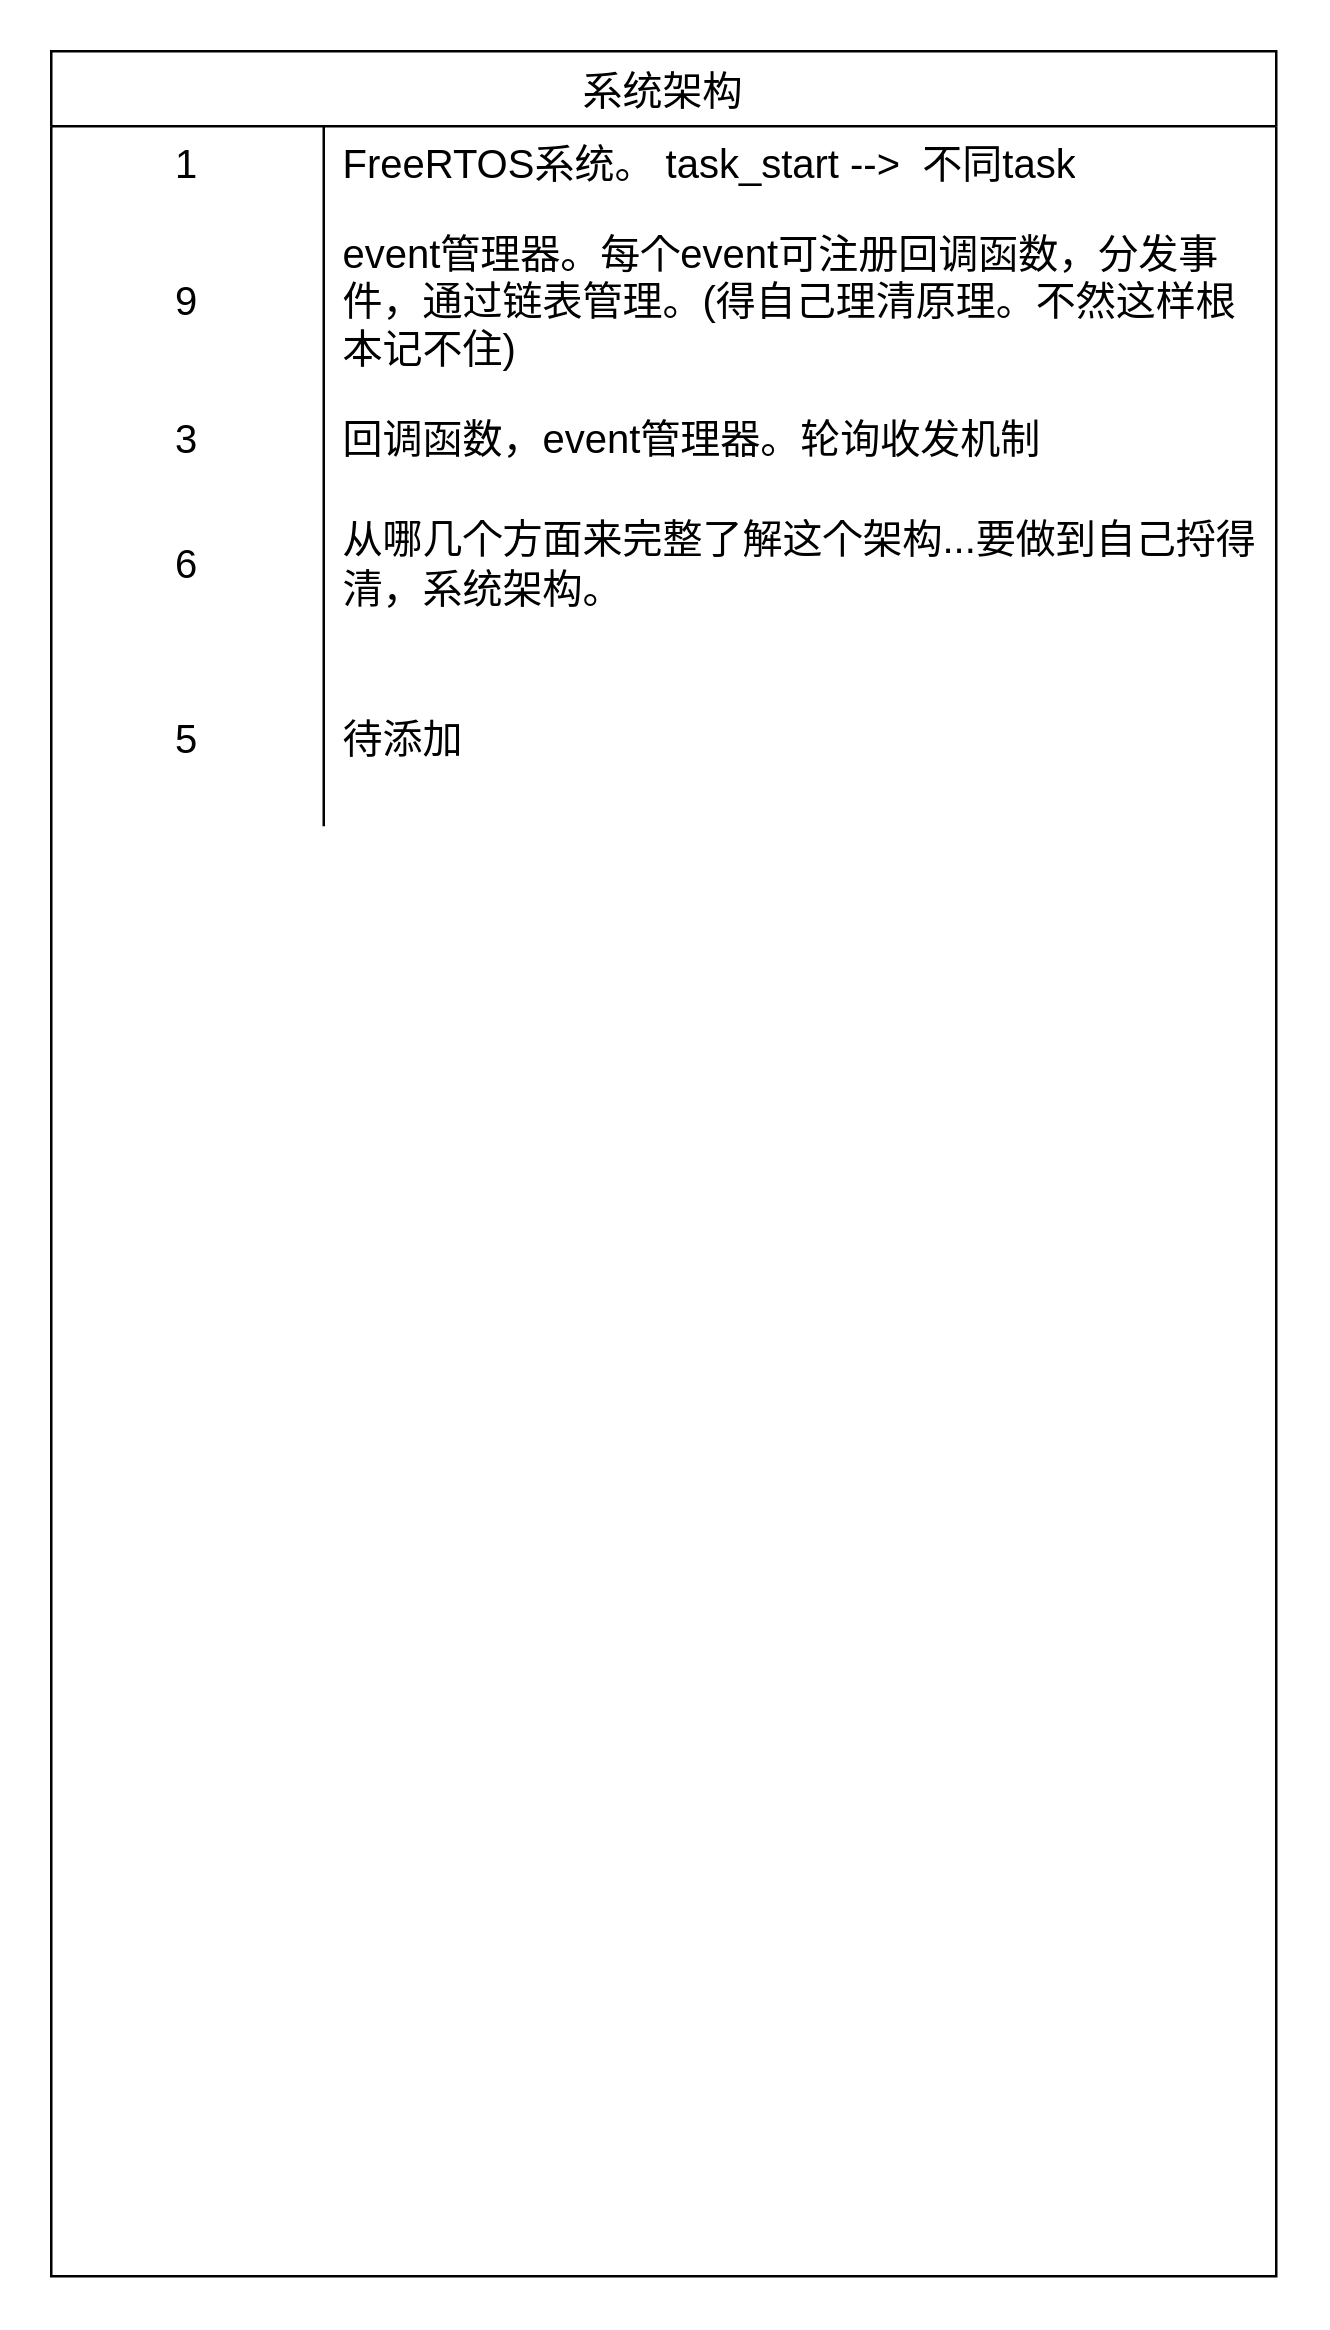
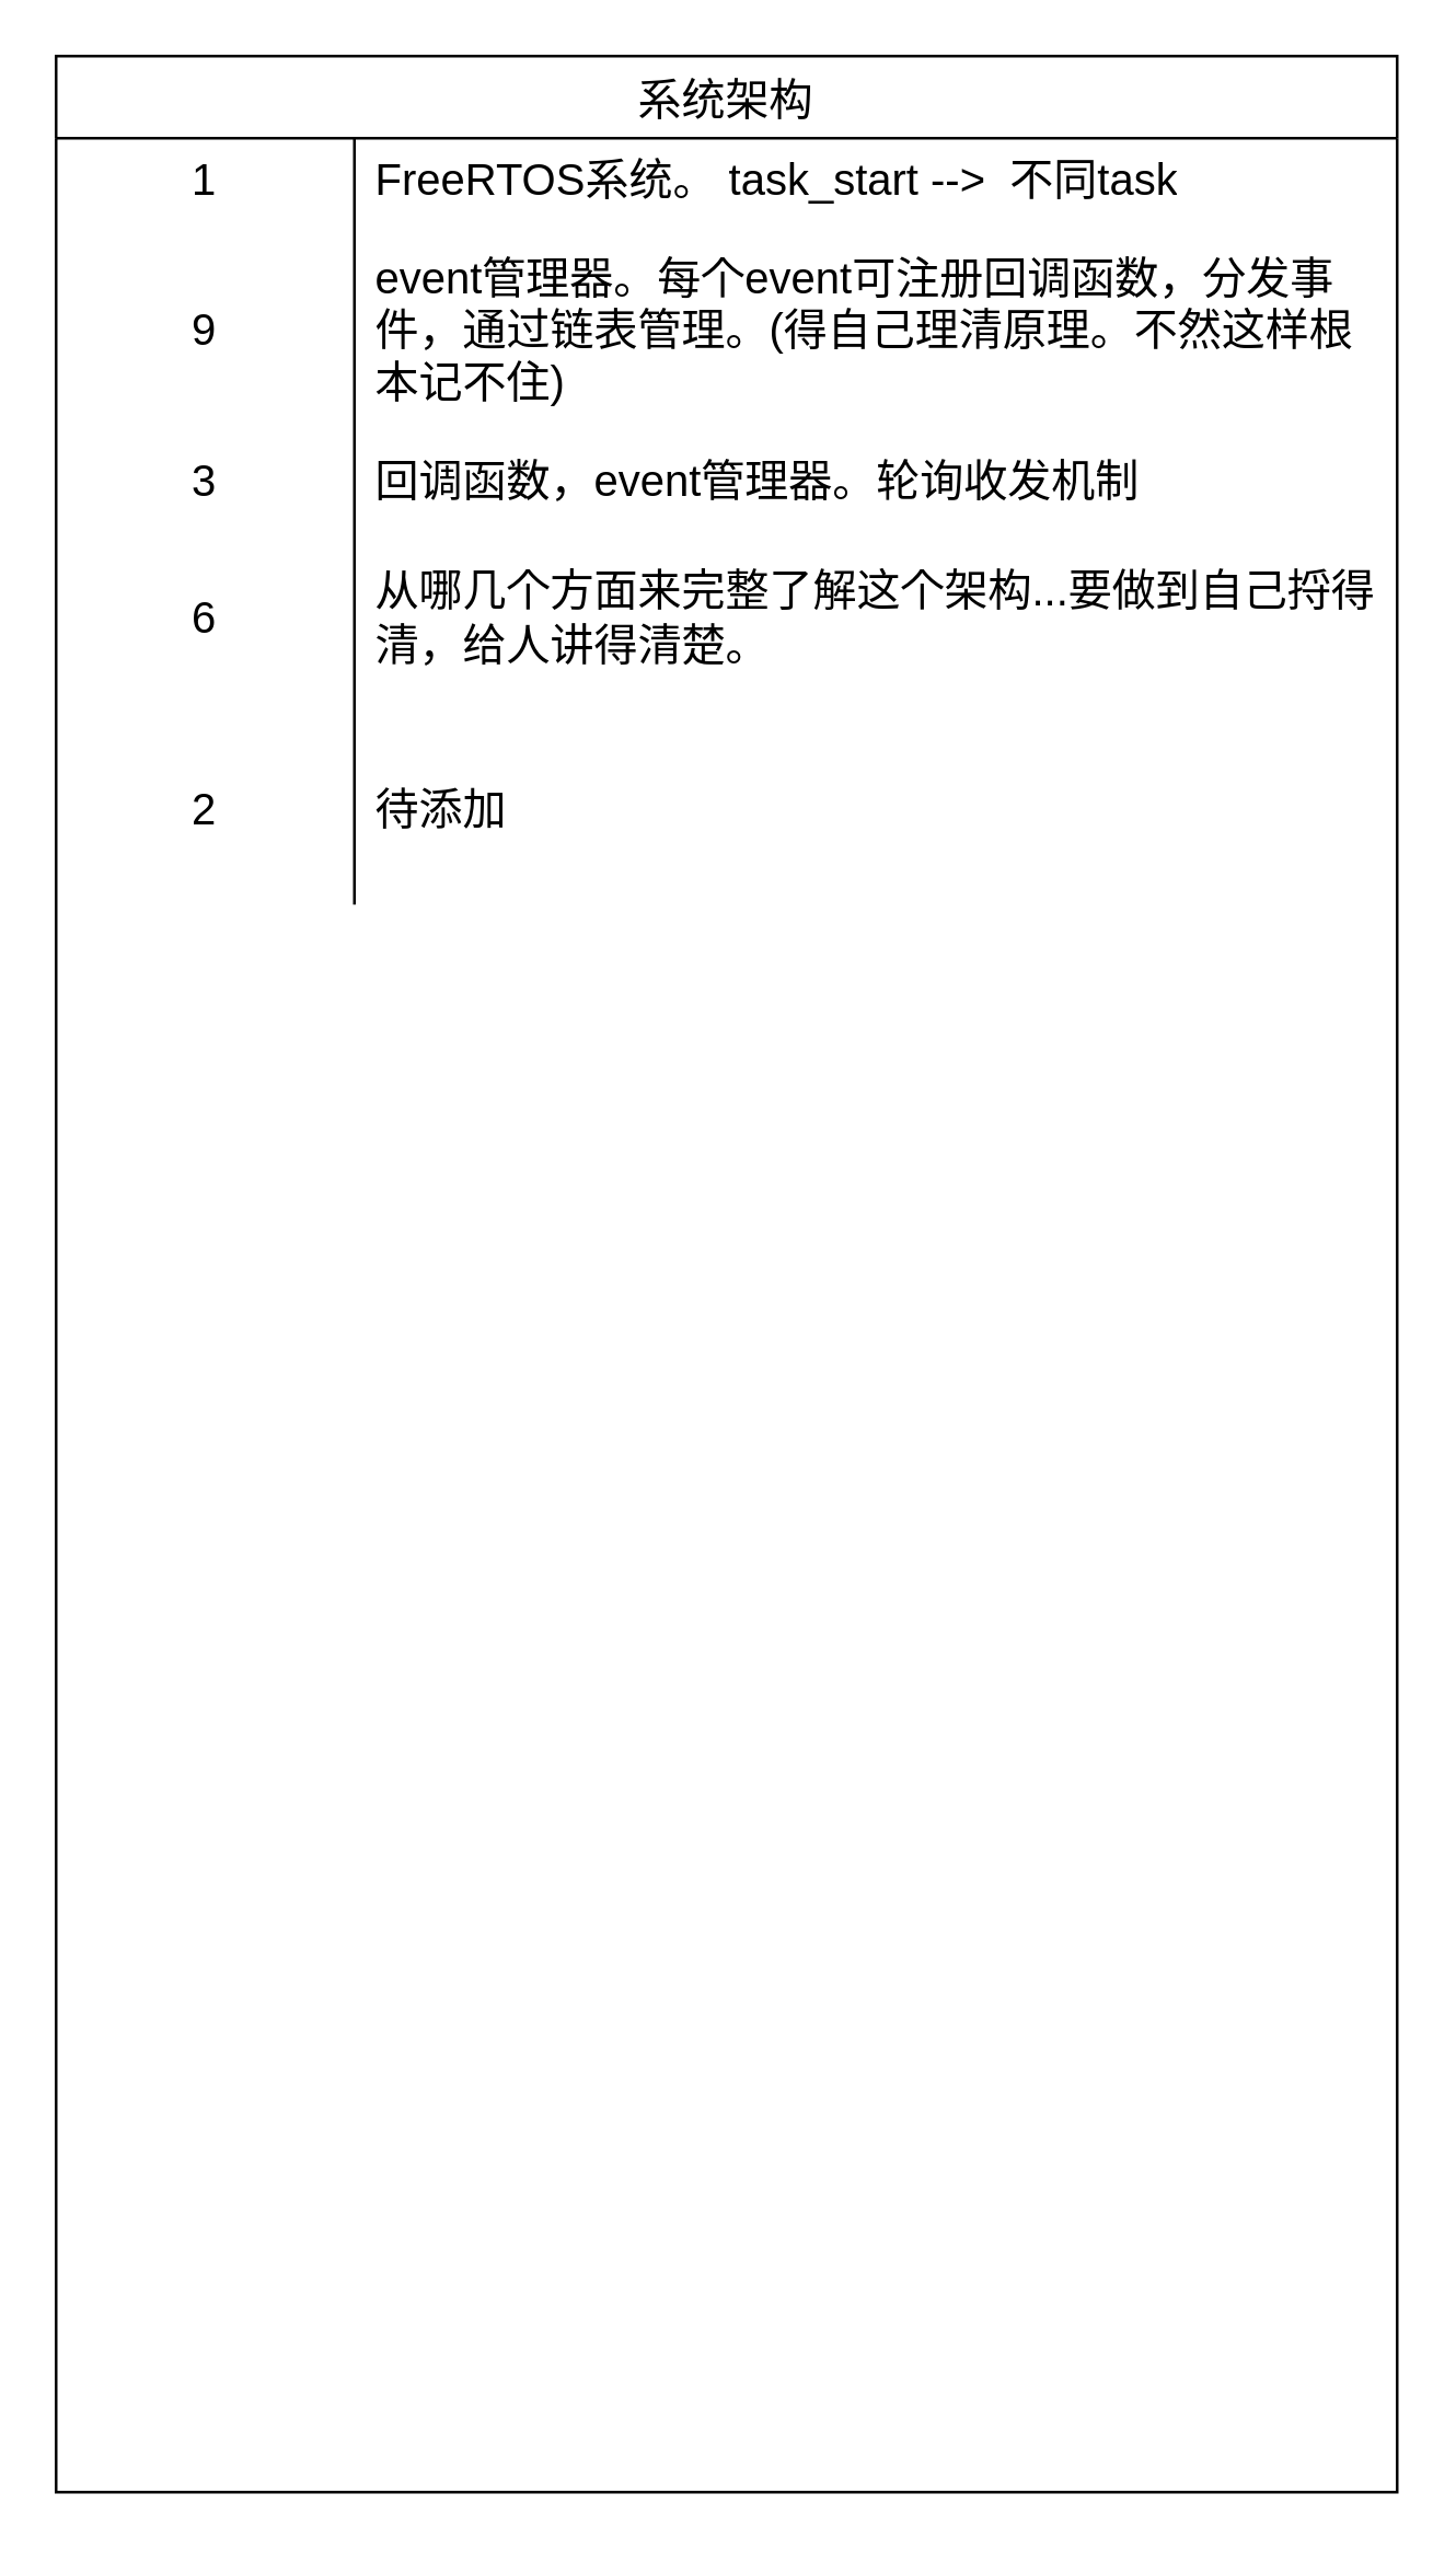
- <mxCell id="14" value="从哪几个方面来完整了解这个架构...要做到自己捋得清，系统架构。" style="shape=partialRectangle;html=1;whiteSpace=wrap;connectable=0;fillColor=none;top=0;left=0;bottom=0;right=0;align=left;spacingLeft=6;overflow=hidden;strokeColor=inherit;fontSize=16;convertToSvg=0;" parent="12" vertex="1"><mxGeometry x="109" width="381" height="70" as="geometry"><mxRectangle width="381" height="70" as="alternateBounds" /></mxGeometry></mxCell>
+ <mxCell id="14" value="从哪几个方面来完整了解这个架构...要做到自己捋得清，给人讲得清楚。" style="shape=partialRectangle;html=1;whiteSpace=wrap;connectable=0;fillColor=none;top=0;left=0;bottom=0;right=0;align=left;spacingLeft=6;overflow=hidden;strokeColor=inherit;fontSize=16;convertToSvg=0;" parent="12" vertex="1"><mxGeometry x="109" width="381" height="70" as="geometry"><mxRectangle width="381" height="70" as="alternateBounds" /></mxGeometry></mxCell>
- <mxCell id="16" value="5" style="shape=partialRectangle;html=1;whiteSpace=wrap;connectable=0;fillColor=none;top=0;left=0;bottom=0;right=0;overflow=hidden;strokeColor=inherit;fontSize=16;" vertex="1" parent="15"><mxGeometry width="109" height="70" as="geometry"><mxRectangle width="109" height="70" as="alternateBounds" /></mxGeometry></mxCell>
+ <mxCell id="16" value="2" style="shape=partialRectangle;html=1;whiteSpace=wrap;connectable=0;fillColor=none;top=0;left=0;bottom=0;right=0;overflow=hidden;strokeColor=inherit;fontSize=16;" vertex="1" parent="15"><mxGeometry width="109" height="70" as="geometry"><mxRectangle width="109" height="70" as="alternateBounds" /></mxGeometry></mxCell>
